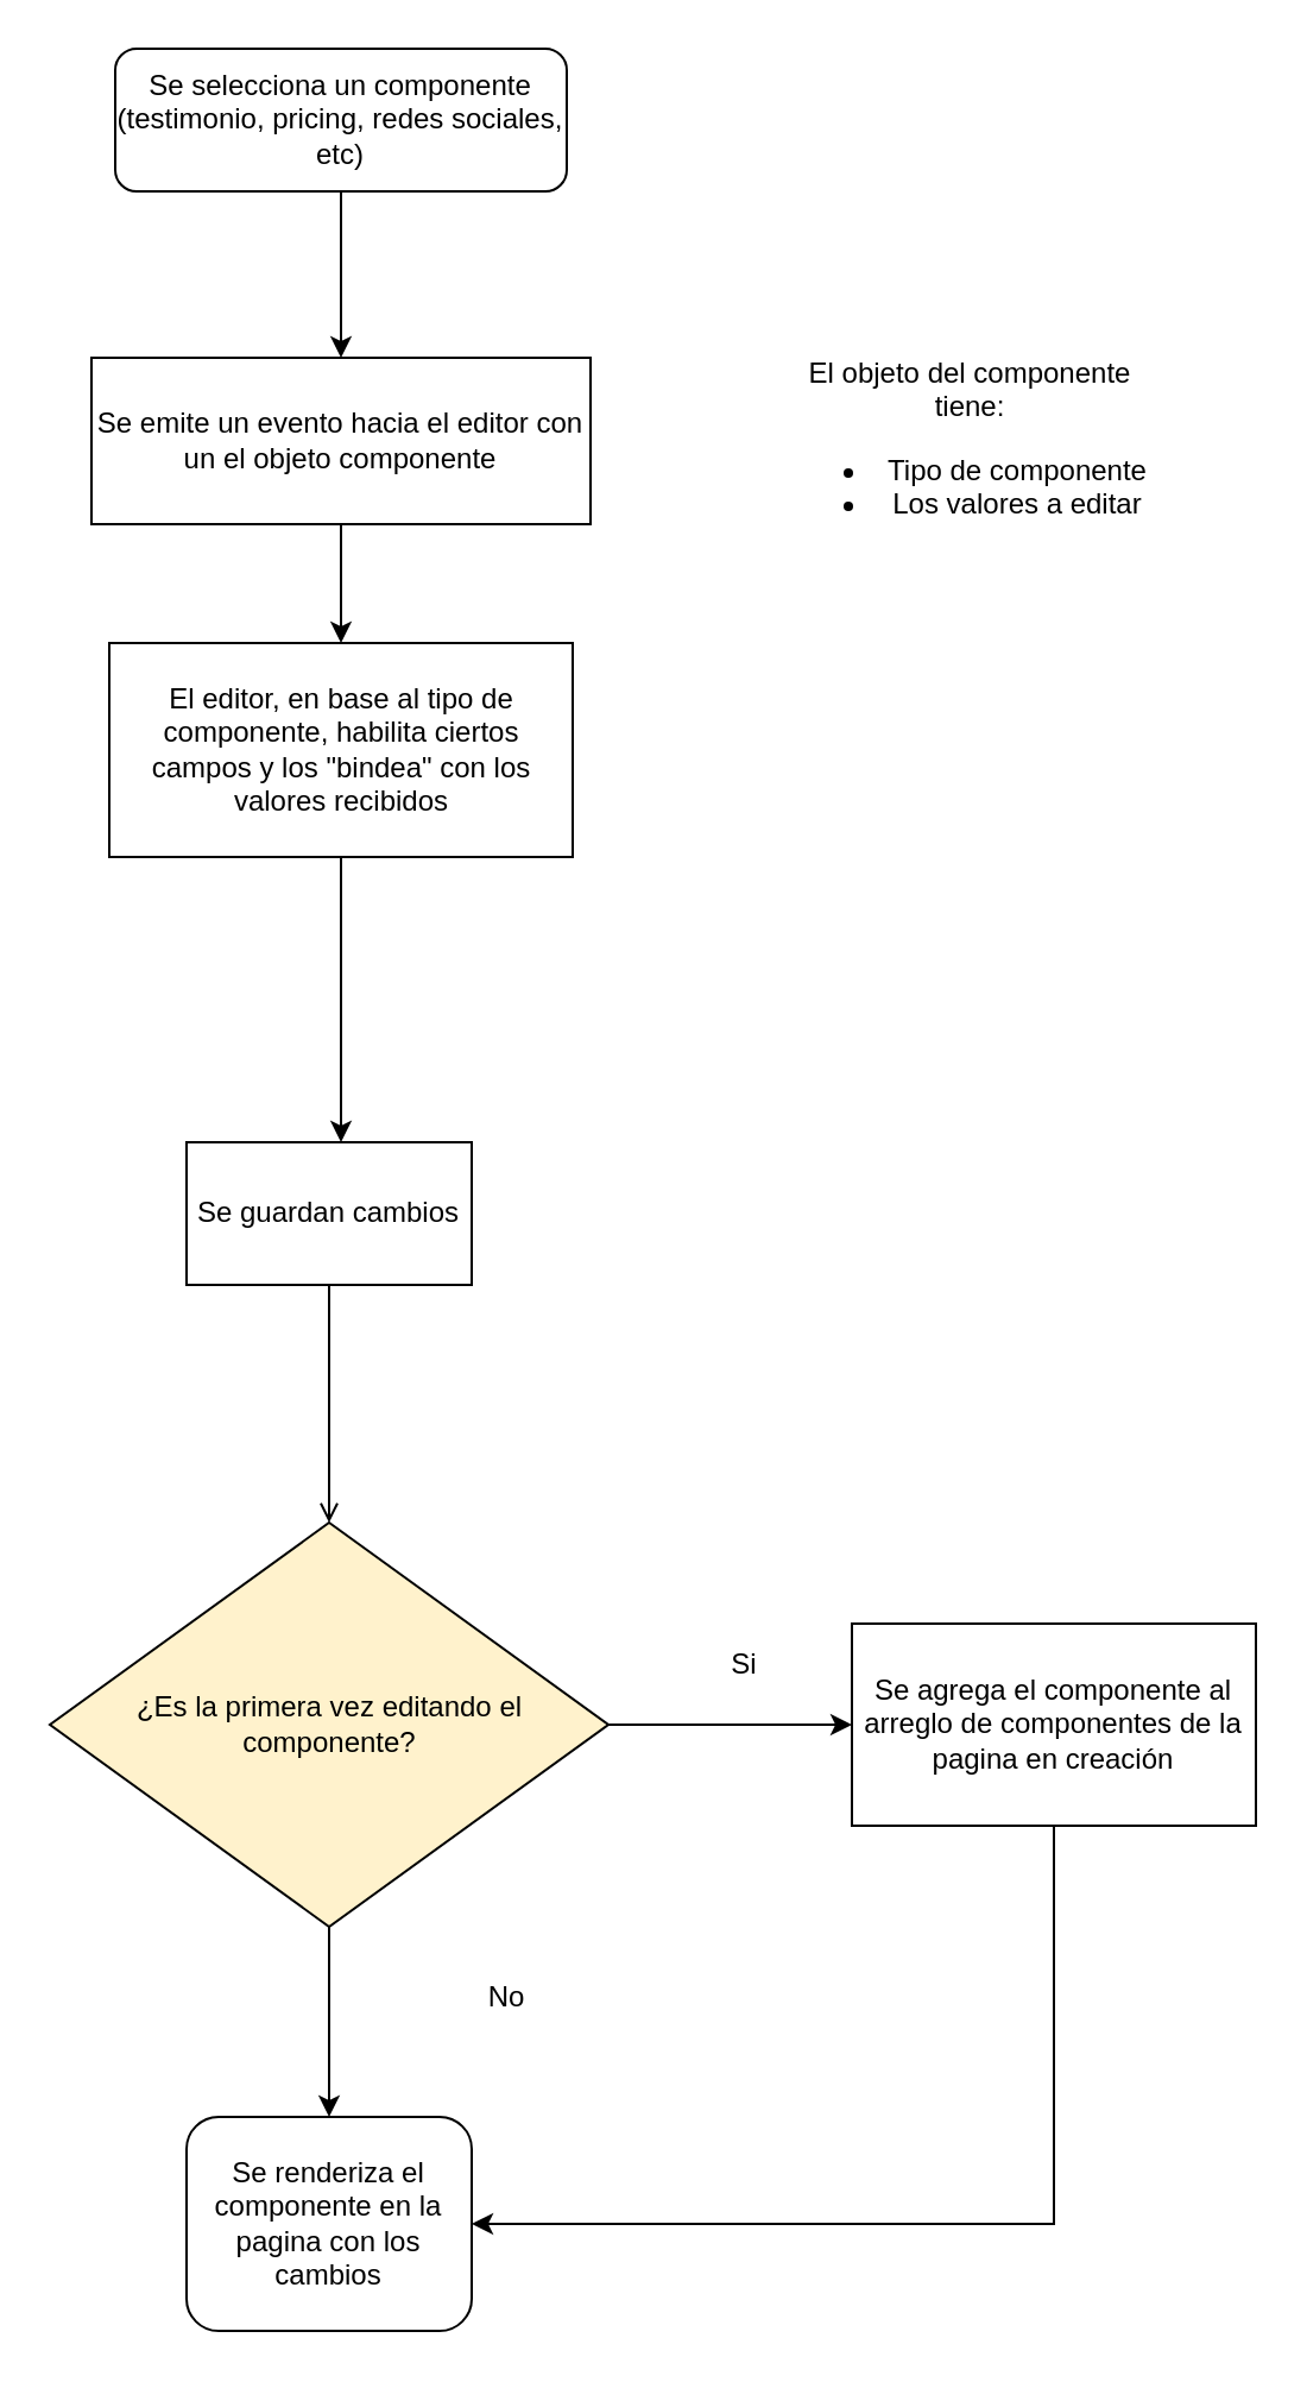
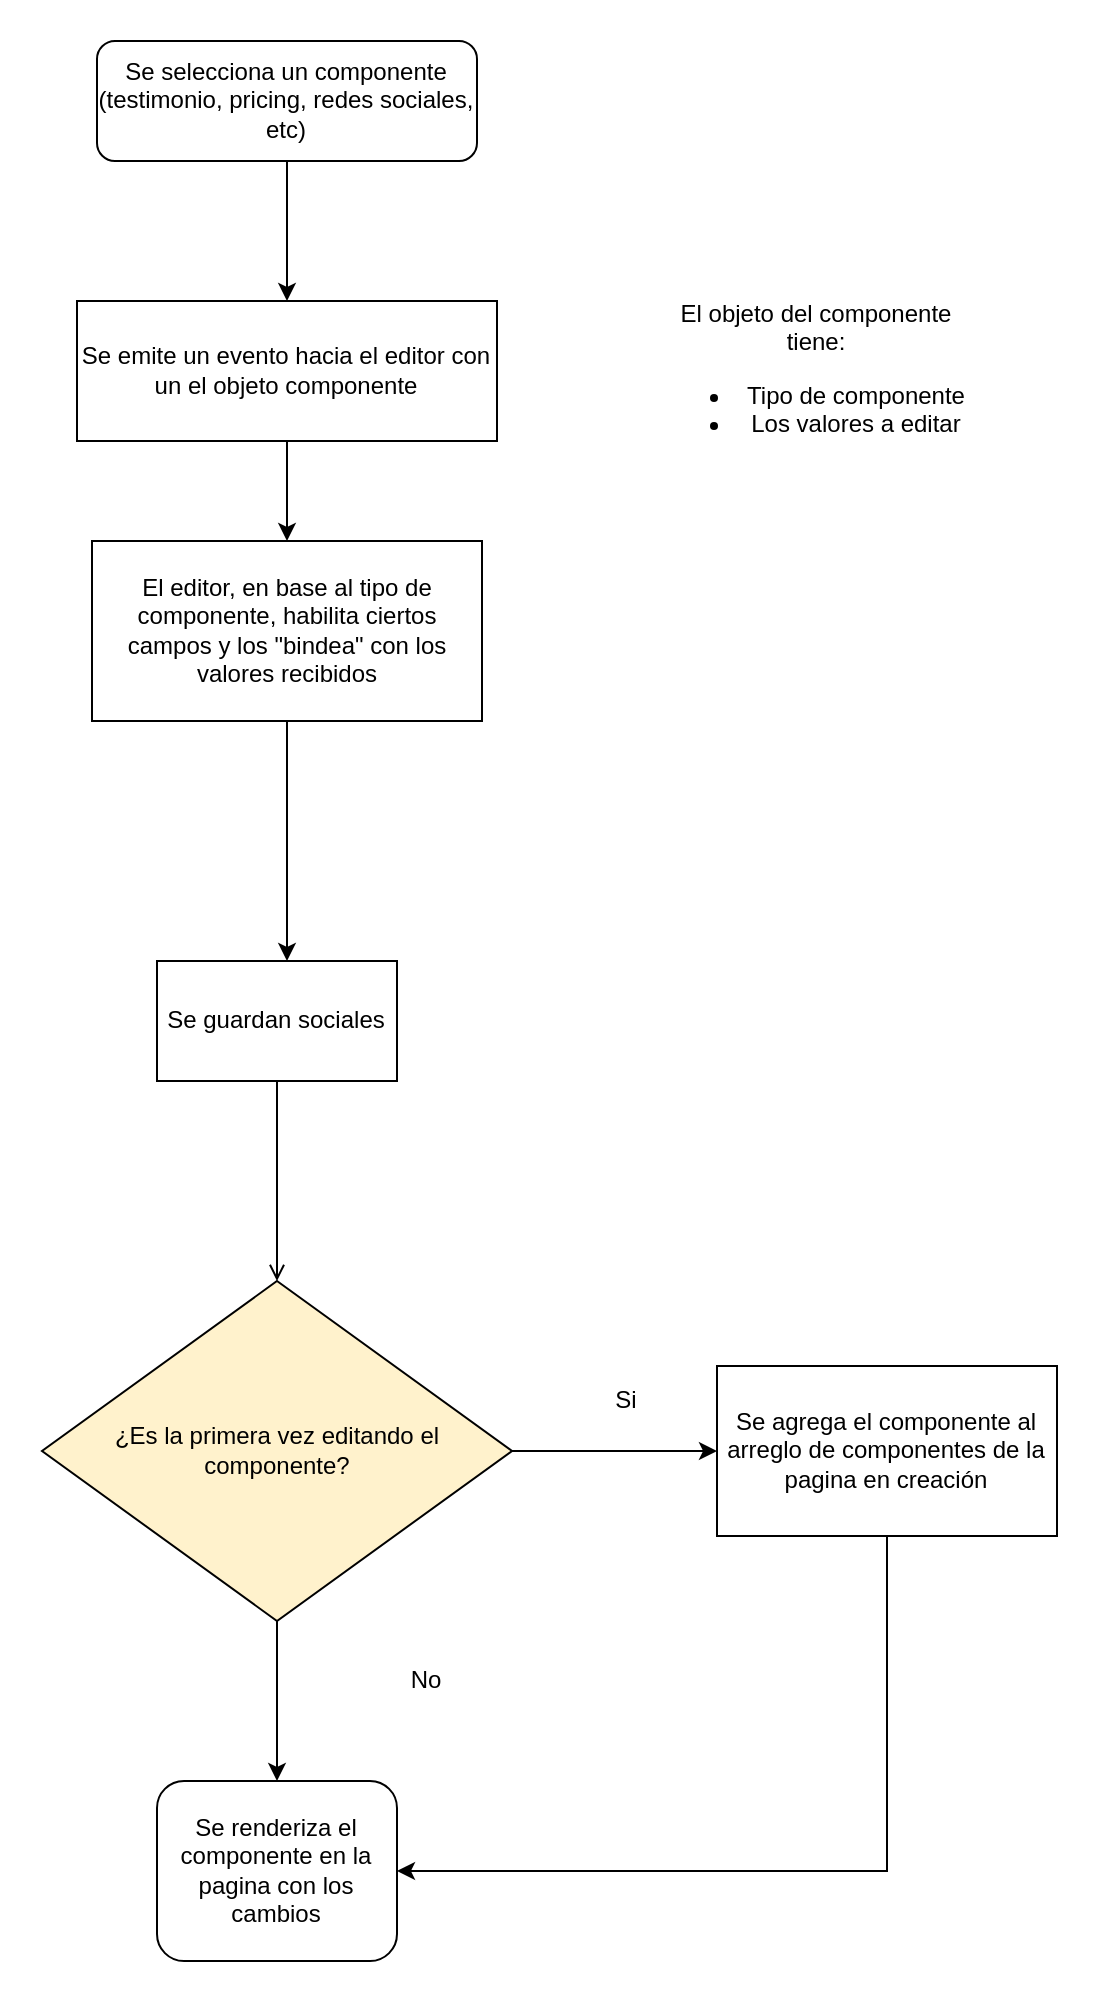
- <mxCell id="14" value="Se guardan cambios" style="rounded=0;whiteSpace=wrap;html=1;spacing=4;spacingLeft=0;" vertex="1" parent="1"><mxGeometry x="78" y="480" width="120" height="60" as="geometry" /></mxCell>
+ <mxCell id="14" value="Se guardan sociales" style="rounded=0;whiteSpace=wrap;html=1;spacing=4;spacingLeft=0;" vertex="1" parent="1"><mxGeometry x="78" y="480" width="120" height="60" as="geometry" /></mxCell>
